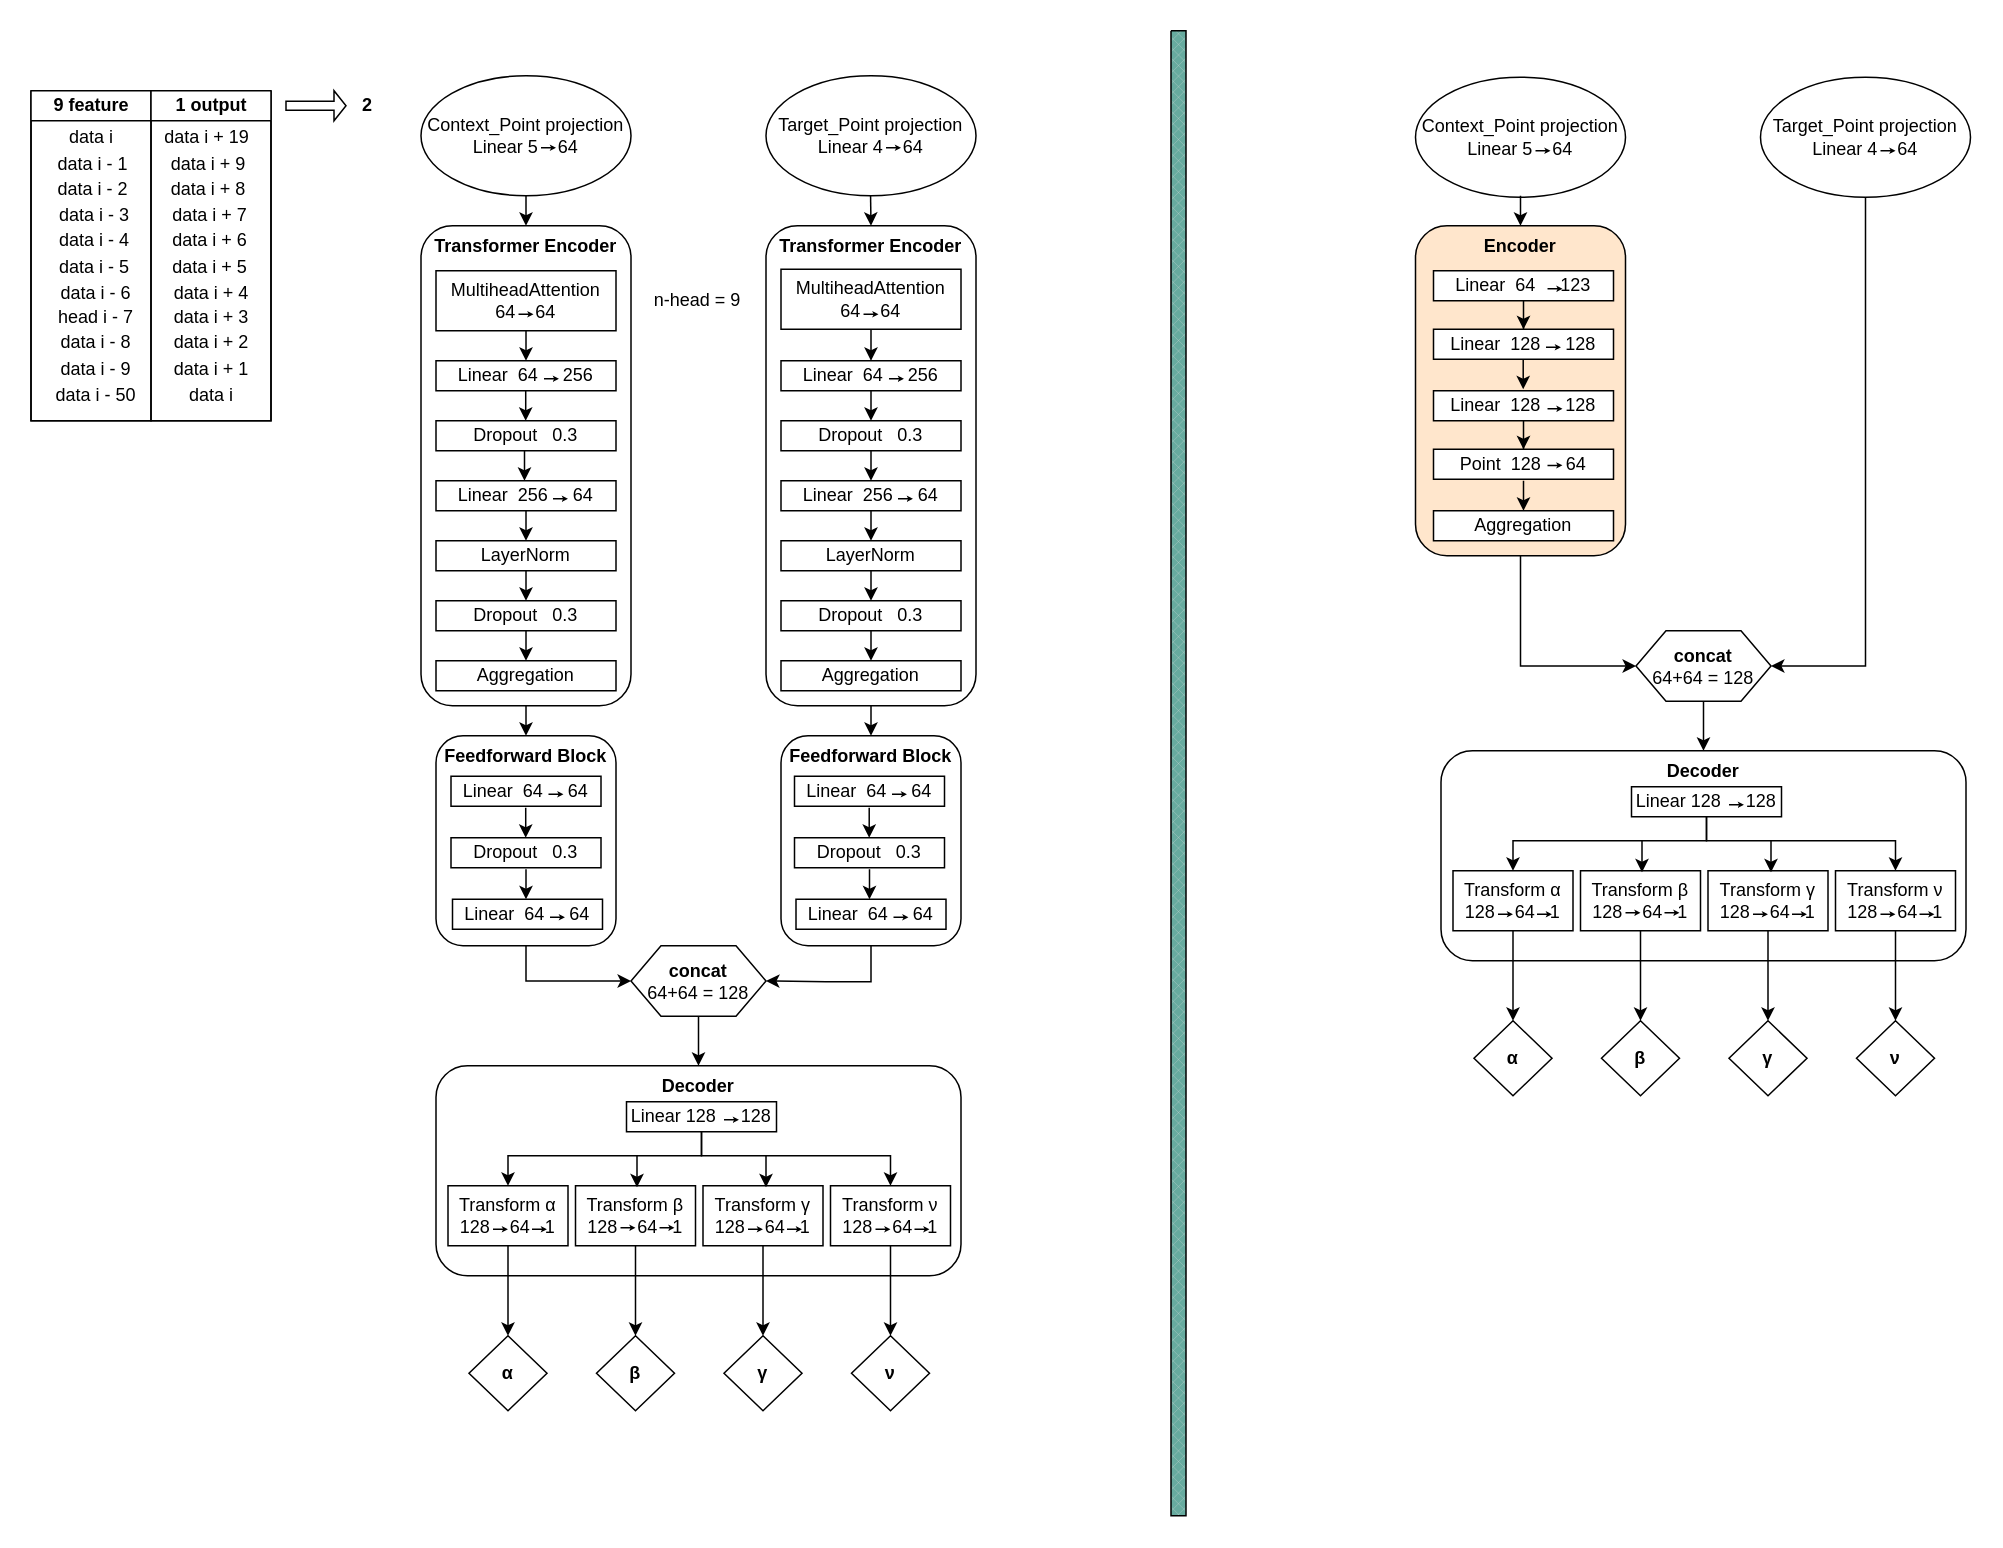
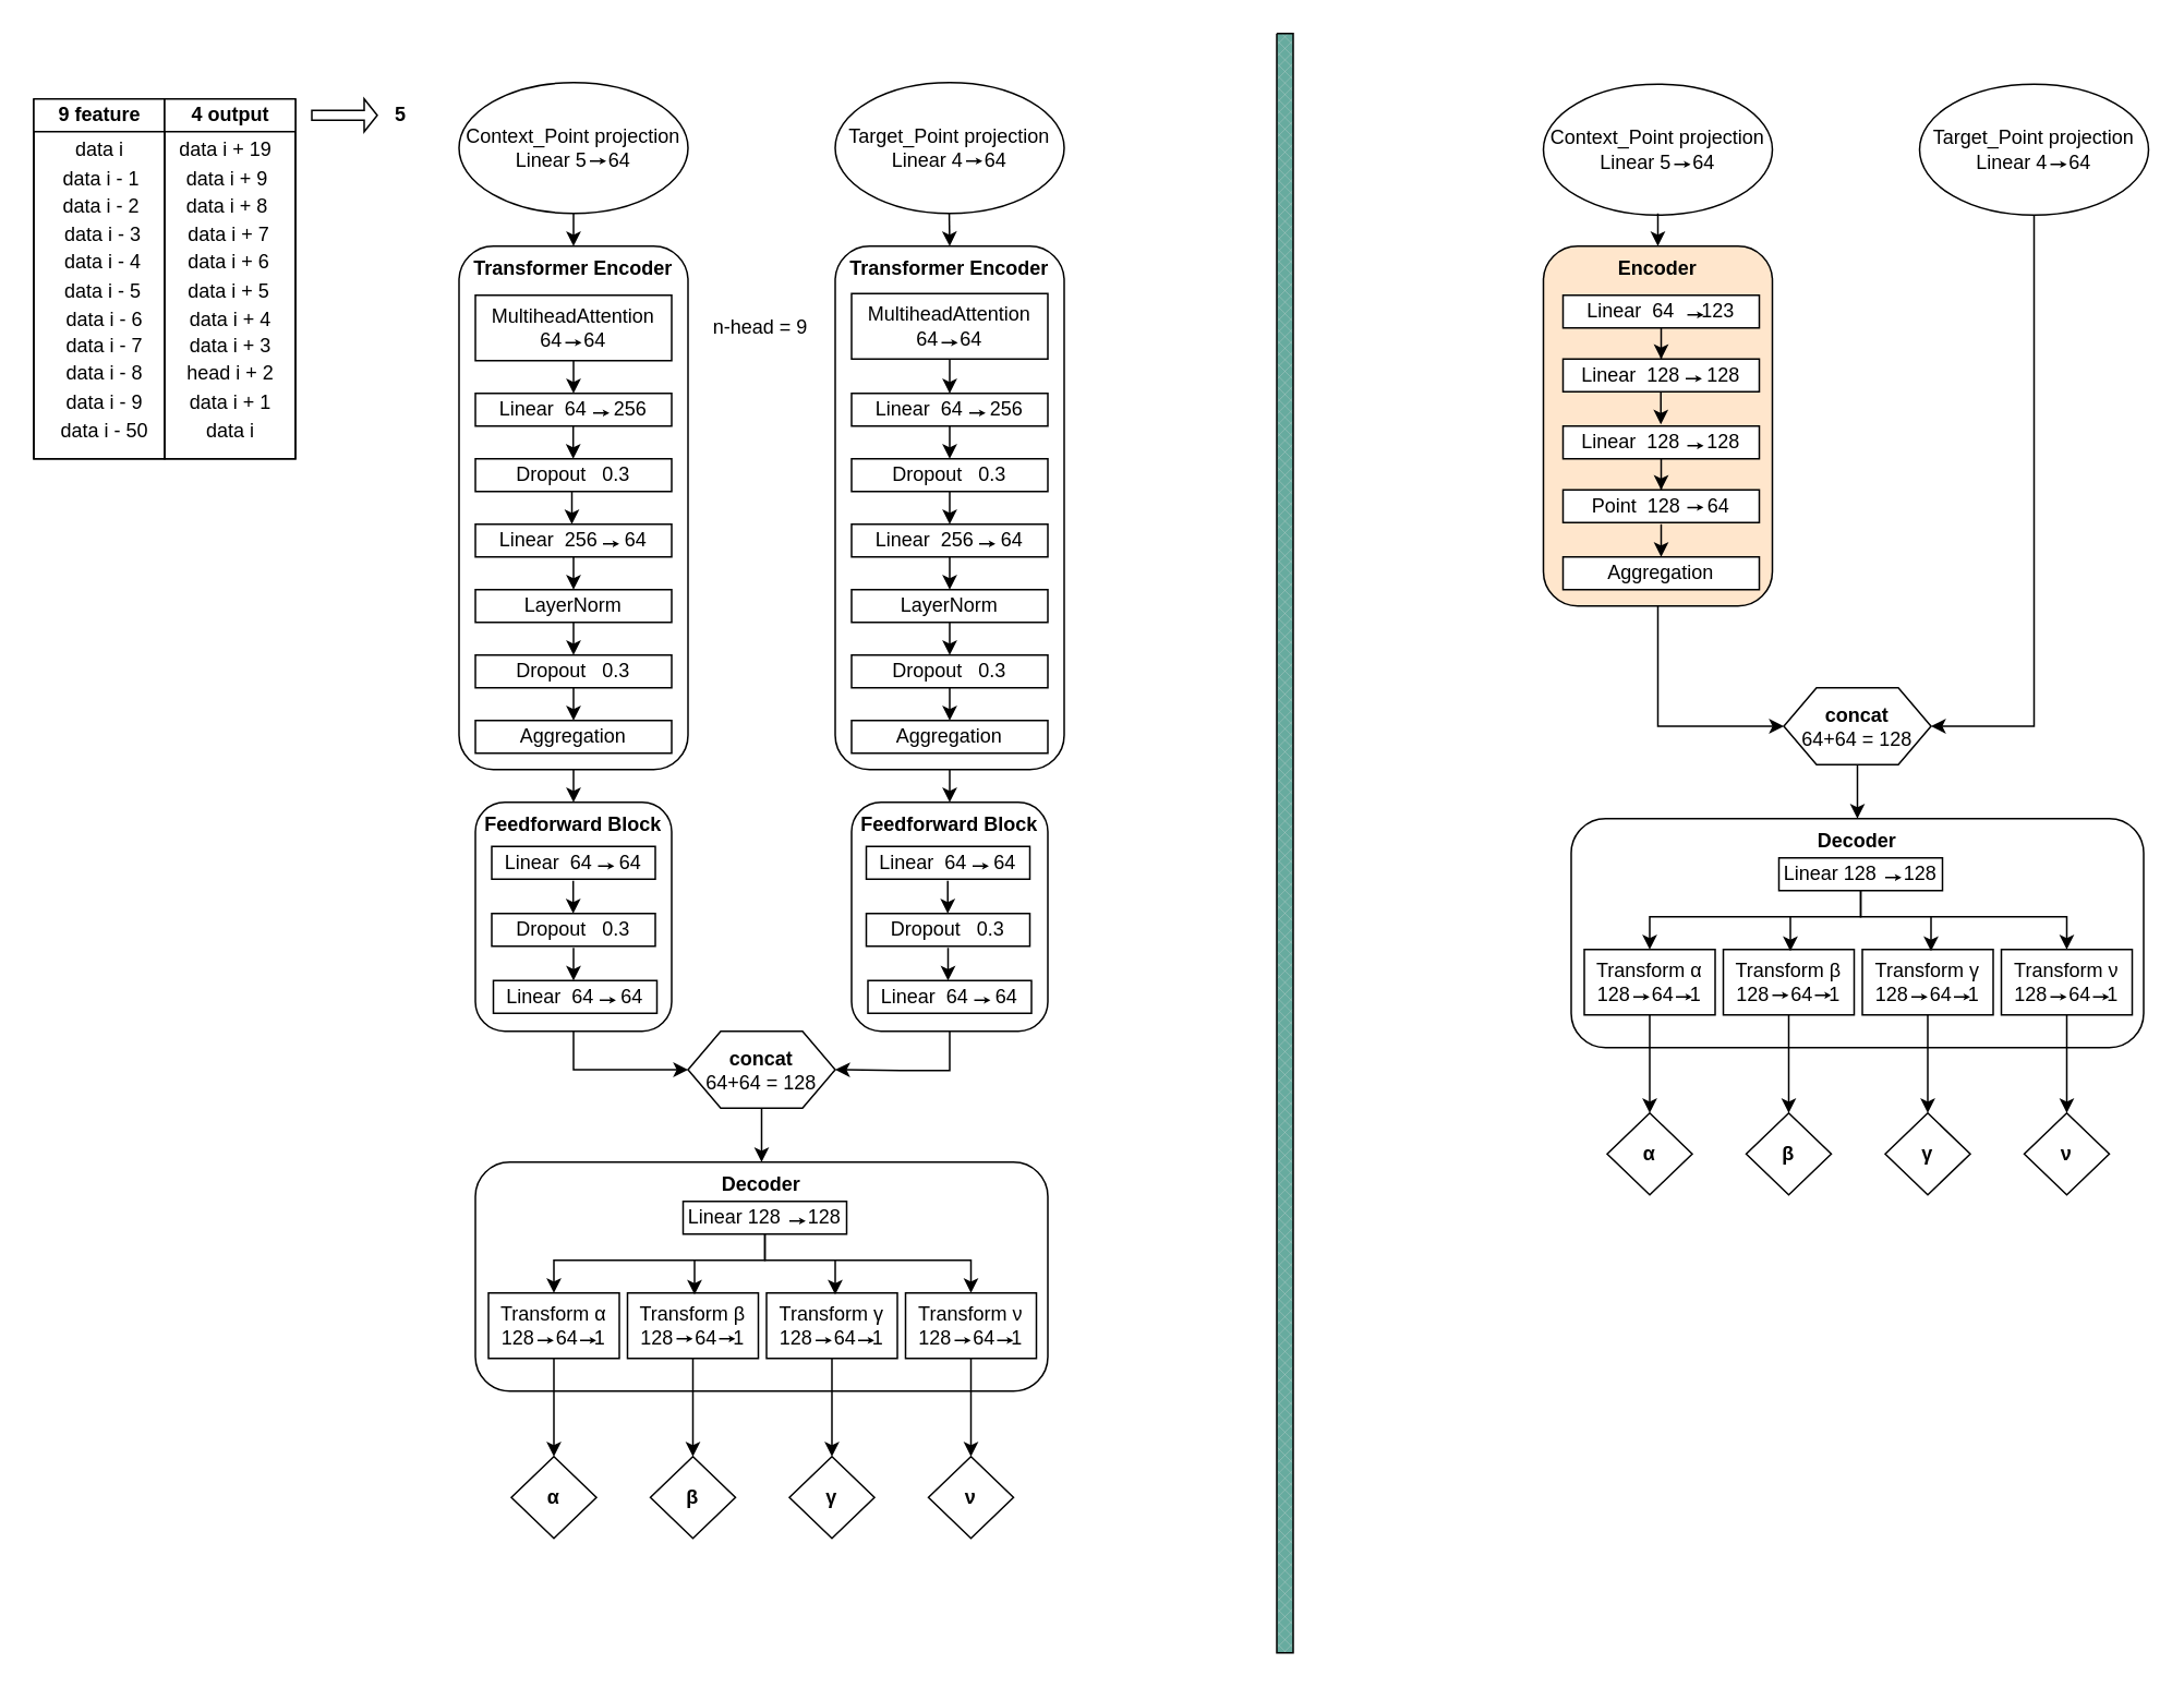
- <mxCell id="89" value="1 output" style="swimlane;startSize=20;html=1;" parent="87" vertex="1"><mxGeometry x="80" width="80" height="220" as="geometry" /></mxCell>
+ <mxCell id="89" value="4 output" style="swimlane;startSize=20;html=1;" parent="87" vertex="1"><mxGeometry x="80" width="80" height="220" as="geometry" /></mxCell>
- <mxCell id="113" value="&lt;b&gt;2&lt;/b&gt;" style="text;html=1;align=center;verticalAlign=middle;resizable=0;points=[];autosize=1;strokeColor=none;fillColor=none;" parent="1" vertex="1"><mxGeometry x="229" y="55" width="30" height="30" as="geometry" /></mxCell>
+ <mxCell id="113" value="&lt;b&gt;5&lt;/b&gt;" style="text;html=1;align=center;verticalAlign=middle;resizable=0;points=[];autosize=1;strokeColor=none;fillColor=none;" parent="1" vertex="1"><mxGeometry x="229" y="55" width="30" height="30" as="geometry" /></mxCell>
- <mxCell id="97" value="head i - 7" style="text;html=1;align=center;verticalAlign=middle;resizable=0;points=[];autosize=1;strokeColor=none;fillColor=none;" parent="1" vertex="1"><mxGeometry x="28" y="196" width="70" height="30" as="geometry" /></mxCell>
+ <mxCell id="97" value="data i - 7" style="text;html=1;align=center;verticalAlign=middle;resizable=0;points=[];autosize=1;strokeColor=none;fillColor=none;" parent="1" vertex="1"><mxGeometry x="28" y="196" width="70" height="30" as="geometry" /></mxCell>
- <mxCell id="109" value="data i + 2" style="text;html=1;align=center;verticalAlign=middle;resizable=0;points=[];autosize=1;strokeColor=none;fillColor=none;" parent="1" vertex="1"><mxGeometry x="105" y="213" width="70" height="30" as="geometry" /></mxCell>
+ <mxCell id="109" value="head i + 2" style="text;html=1;align=center;verticalAlign=middle;resizable=0;points=[];autosize=1;strokeColor=none;fillColor=none;" parent="1" vertex="1"><mxGeometry x="105" y="213" width="70" height="30" as="geometry" /></mxCell>
